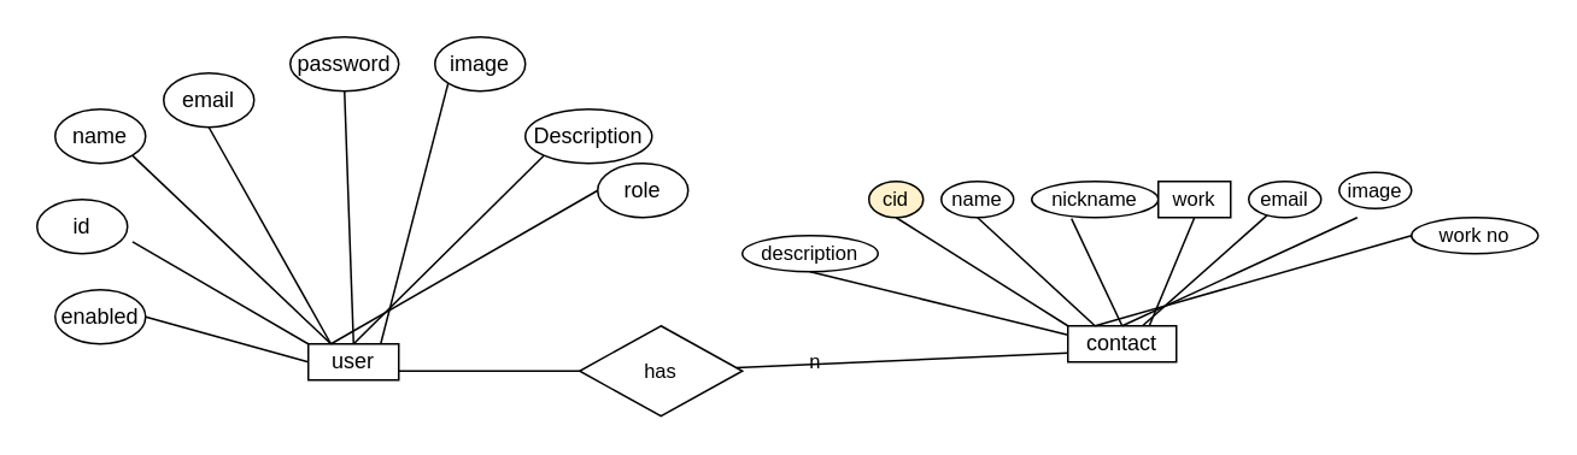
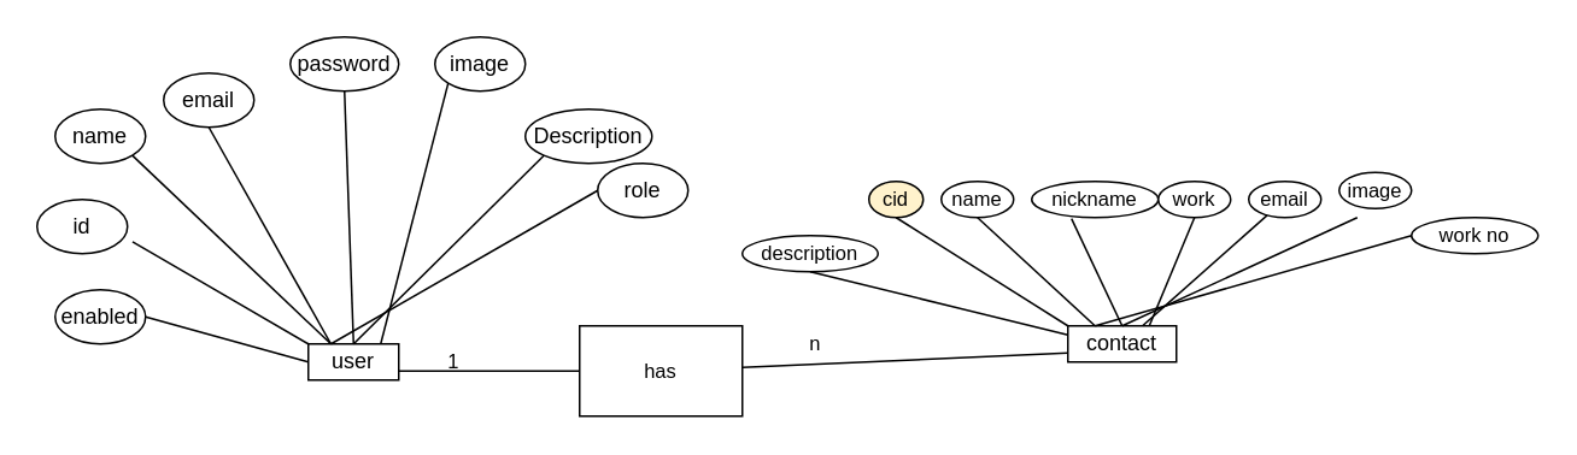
- <mxCell id="24" value="work" style="whiteSpace=wrap;html=1;fontFamily=Helvetica;fontSize=11;fontColor=default;rounded=0;" vertex="1" parent="1"><mxGeometry x="640" y="100" width="40" height="20" as="geometry" /></mxCell>
+ <mxCell id="24" value="work" style="ellipse;whiteSpace=wrap;html=1;fontFamily=Helvetica;fontSize=11;fontColor=default;" vertex="1" parent="1"><mxGeometry x="640" y="100" width="40" height="20" as="geometry" /></mxCell>
+ <mxCell id="39" value="1" style="text;html=1;align=center;verticalAlign=middle;resizable=0;points=[];autosize=1;strokeColor=none;fillColor=none;fontSize=11;fontFamily=Helvetica;fontColor=default;" vertex="1" parent="1"><mxGeometry x="235" y="185" width="30" height="30" as="geometry" /></mxCell>
- <mxCell id="41" value="n" style="text;html=1;align=center;verticalAlign=middle;resizable=0;points=[];autosize=1;strokeColor=none;fillColor=none;fontSize=11;fontFamily=Helvetica;fontColor=default;" vertex="1" parent="1"><mxGeometry x="435" y="185" width="30" height="30" as="geometry" /></mxCell>
+ <mxCell id="41" value="n" style="text;html=1;align=center;verticalAlign=middle;resizable=0;points=[];autosize=1;strokeColor=none;fillColor=none;fontSize=11;fontFamily=Helvetica;fontColor=default;" vertex="1" parent="1"><mxGeometry x="435" y="175" width="30" height="30" as="geometry" /></mxCell>
- <mxCell id="37" value="has" style="rhombus;whiteSpace=wrap;html=1;fontFamily=Helvetica;fontSize=11;fontColor=default;" vertex="1" parent="1"><mxGeometry x="320" y="180" width="90" height="50" as="geometry" /></mxCell>
+ <mxCell id="37" value="has" style="whiteSpace=wrap;html=1;fontFamily=Helvetica;fontSize=11;fontColor=default;rounded=0;" vertex="1" parent="1"><mxGeometry x="320" y="180" width="90" height="50" as="geometry" /></mxCell>
